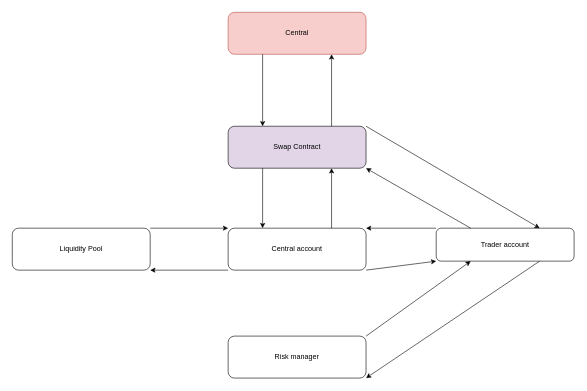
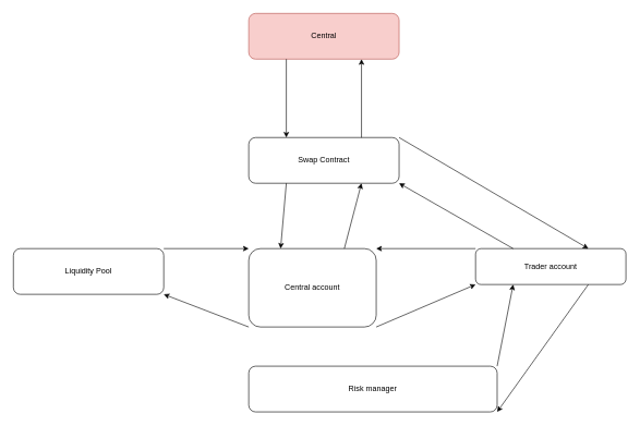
- <mxCell id="3" value="Swap Contract" style="rounded=1;whiteSpace=wrap;html=1;fillColor=#e1d5e7;" parent="1" vertex="1"><mxGeometry x="380" y="210" width="230" height="70" as="geometry" /></mxCell>
+ <mxCell id="3" value="Swap Contract" style="rounded=1;whiteSpace=wrap;html=1;" parent="1" vertex="1"><mxGeometry x="380" y="210" width="230" height="70" as="geometry" /></mxCell>
- <mxCell id="5" value="Central account" style="rounded=1;whiteSpace=wrap;html=1;" parent="1" vertex="1"><mxGeometry x="380" y="380" width="230" height="70" as="geometry" /></mxCell>
+ <mxCell id="5" value="Central account" style="rounded=1;whiteSpace=wrap;html=1;" parent="1" vertex="1"><mxGeometry x="380" y="380" width="195" height="120" as="geometry" /></mxCell>
- <mxCell id="17" value="Risk manager" style="rounded=1;whiteSpace=wrap;html=1;" vertex="1" parent="1"><mxGeometry x="380" y="560" width="230" height="70" as="geometry" /></mxCell>
+ <mxCell id="17" value="Risk manager" style="rounded=1;whiteSpace=wrap;html=1;" vertex="1" parent="1"><mxGeometry x="380" y="560" width="380" height="70" as="geometry" /></mxCell>
